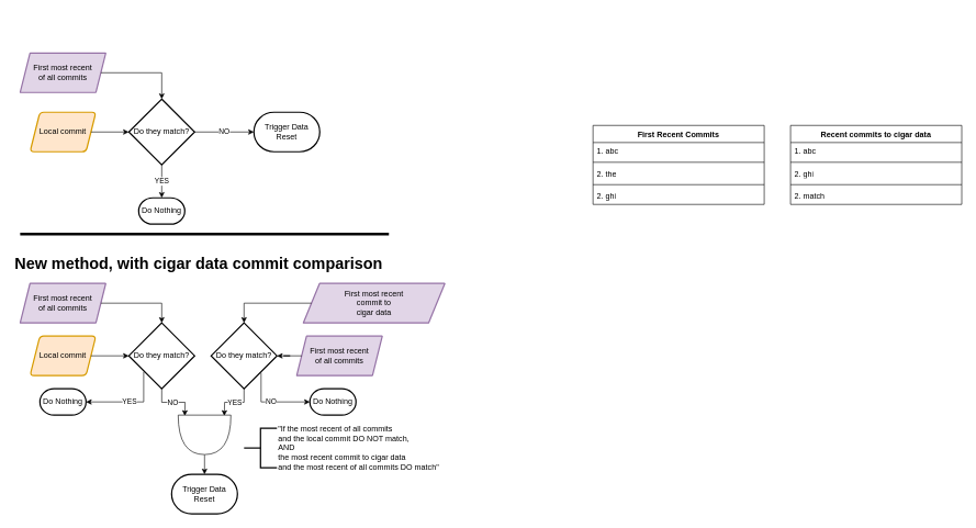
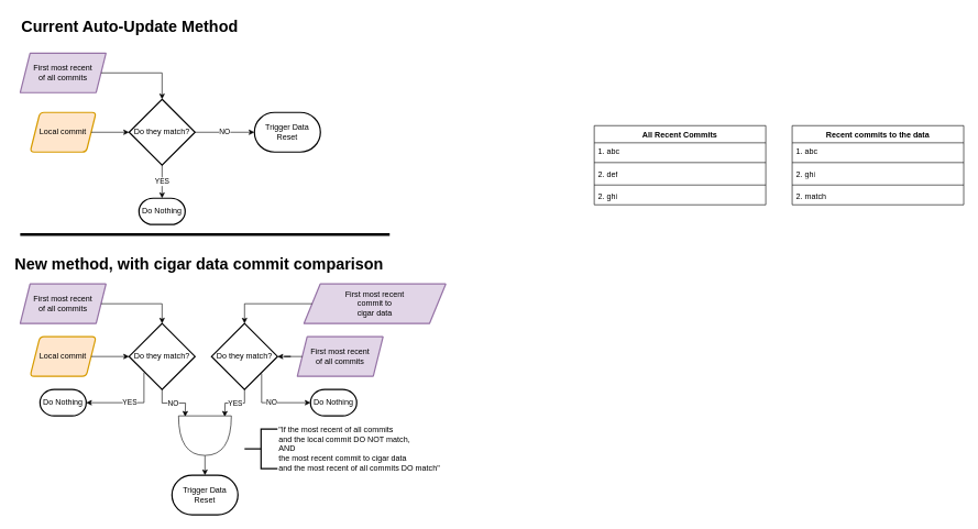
+ <mxCell id="44" value="Current Auto-Update Method" style="text;strokeColor=none;fillColor=none;html=1;fontSize=24;fontStyle=1;verticalAlign=middle;align=left;" parent="1" vertex="1"><mxGeometry x="30" y="20" width="560" height="40" as="geometry" /></mxCell>
- <mxCell id="8" value="First Recent Commits" style="swimlane;fontStyle=1;align=center;verticalAlign=top;childLayout=stackLayout;horizontal=1;startSize=26;horizontalStack=0;resizeParent=1;resizeParentMax=0;resizeLast=0;collapsible=1;marginBottom=0;whiteSpace=wrap;html=1;" parent="1" vertex="1"><mxGeometry x="900" y="190" width="260" height="120" as="geometry" /></mxCell>
+ <mxCell id="8" value="All Recent Commits" style="swimlane;fontStyle=1;align=center;verticalAlign=top;childLayout=stackLayout;horizontal=1;startSize=26;horizontalStack=0;resizeParent=1;resizeParentMax=0;resizeLast=0;collapsible=1;marginBottom=0;whiteSpace=wrap;html=1;" parent="1" vertex="1"><mxGeometry x="900" y="190" width="260" height="120" as="geometry" /></mxCell>
- <mxCell id="2" value="Recent commits to cigar data" style="swimlane;fontStyle=1;align=center;verticalAlign=top;childLayout=stackLayout;horizontal=1;startSize=26;horizontalStack=0;resizeParent=1;resizeParentMax=0;resizeLast=0;collapsible=1;marginBottom=0;whiteSpace=wrap;html=1;" parent="1" vertex="1"><mxGeometry x="1200" y="190" width="260" height="120" as="geometry" /></mxCell>
+ <mxCell id="2" value="Recent commits to the data" style="swimlane;fontStyle=1;align=center;verticalAlign=top;childLayout=stackLayout;horizontal=1;startSize=26;horizontalStack=0;resizeParent=1;resizeParentMax=0;resizeLast=0;collapsible=1;marginBottom=0;whiteSpace=wrap;html=1;" parent="1" vertex="1"><mxGeometry x="1200" y="190" width="260" height="120" as="geometry" /></mxCell>
- <mxCell id="11" value="2. the" style="text;strokeColor=none;fillColor=none;align=left;verticalAlign=top;spacingLeft=4;spacingRight=4;overflow=hidden;rotatable=0;points=[[0,0.5],[1,0.5]];portConstraint=eastwest;whiteSpace=wrap;html=1;" parent="8" vertex="1"><mxGeometry y="60" width="260" height="26" as="geometry" /></mxCell>
+ <mxCell id="11" value="2. def" style="text;strokeColor=none;fillColor=none;align=left;verticalAlign=top;spacingLeft=4;spacingRight=4;overflow=hidden;rotatable=0;points=[[0,0.5],[1,0.5]];portConstraint=eastwest;whiteSpace=wrap;html=1;" parent="8" vertex="1"><mxGeometry y="60" width="260" height="26" as="geometry" /></mxCell>
